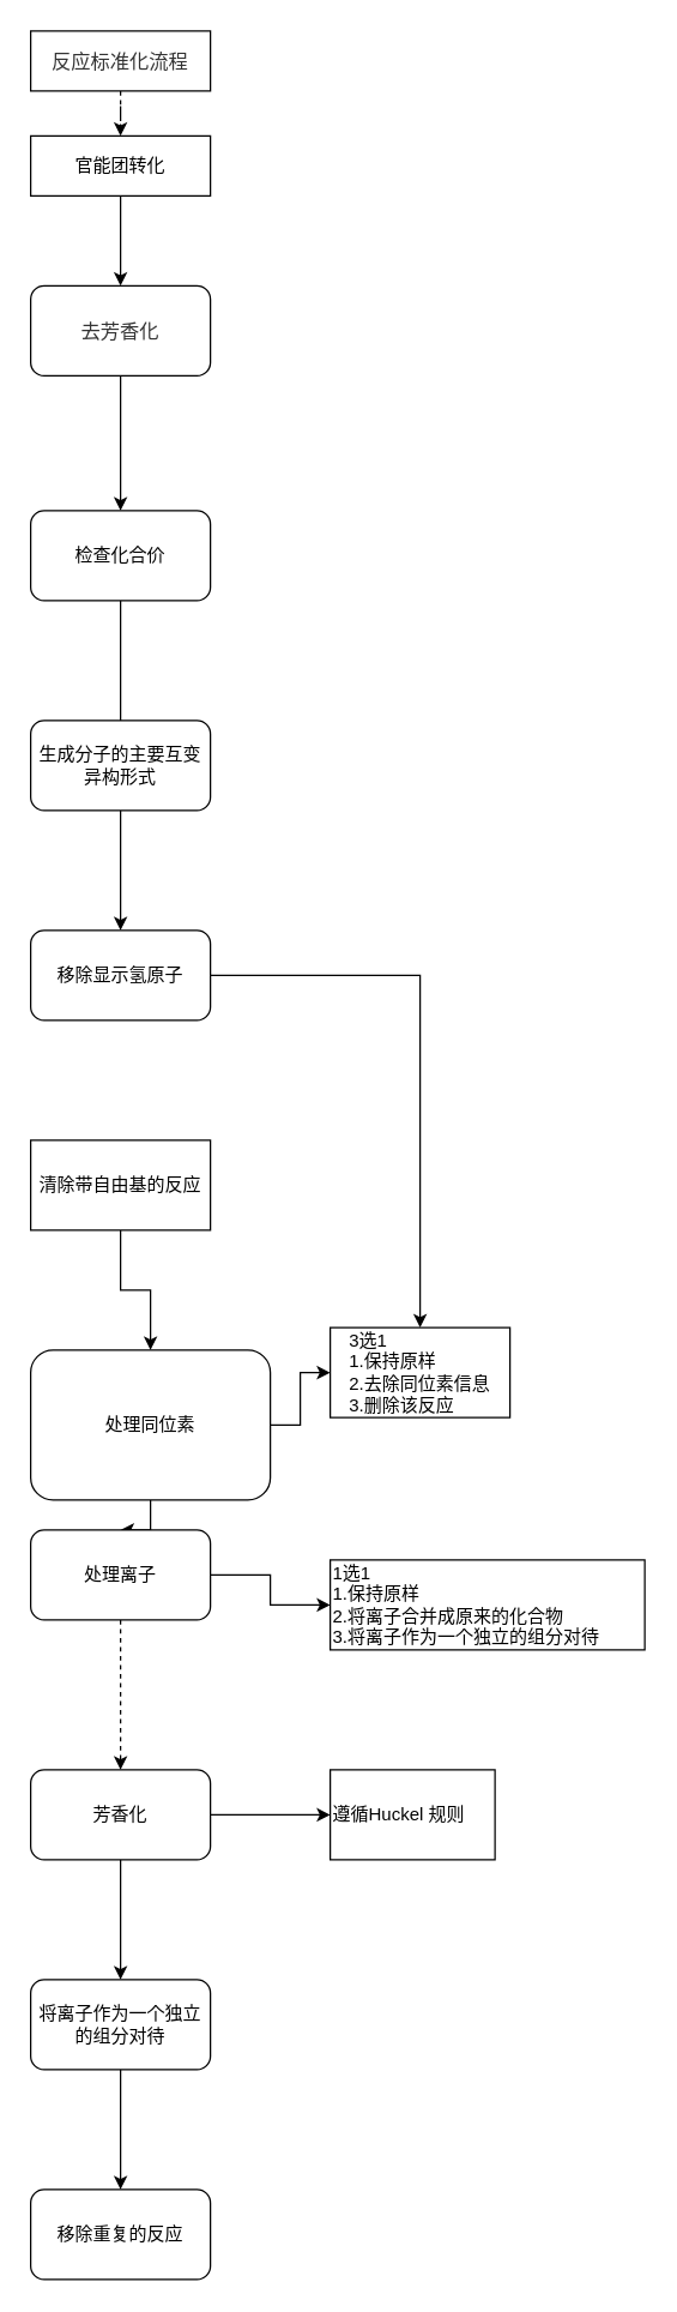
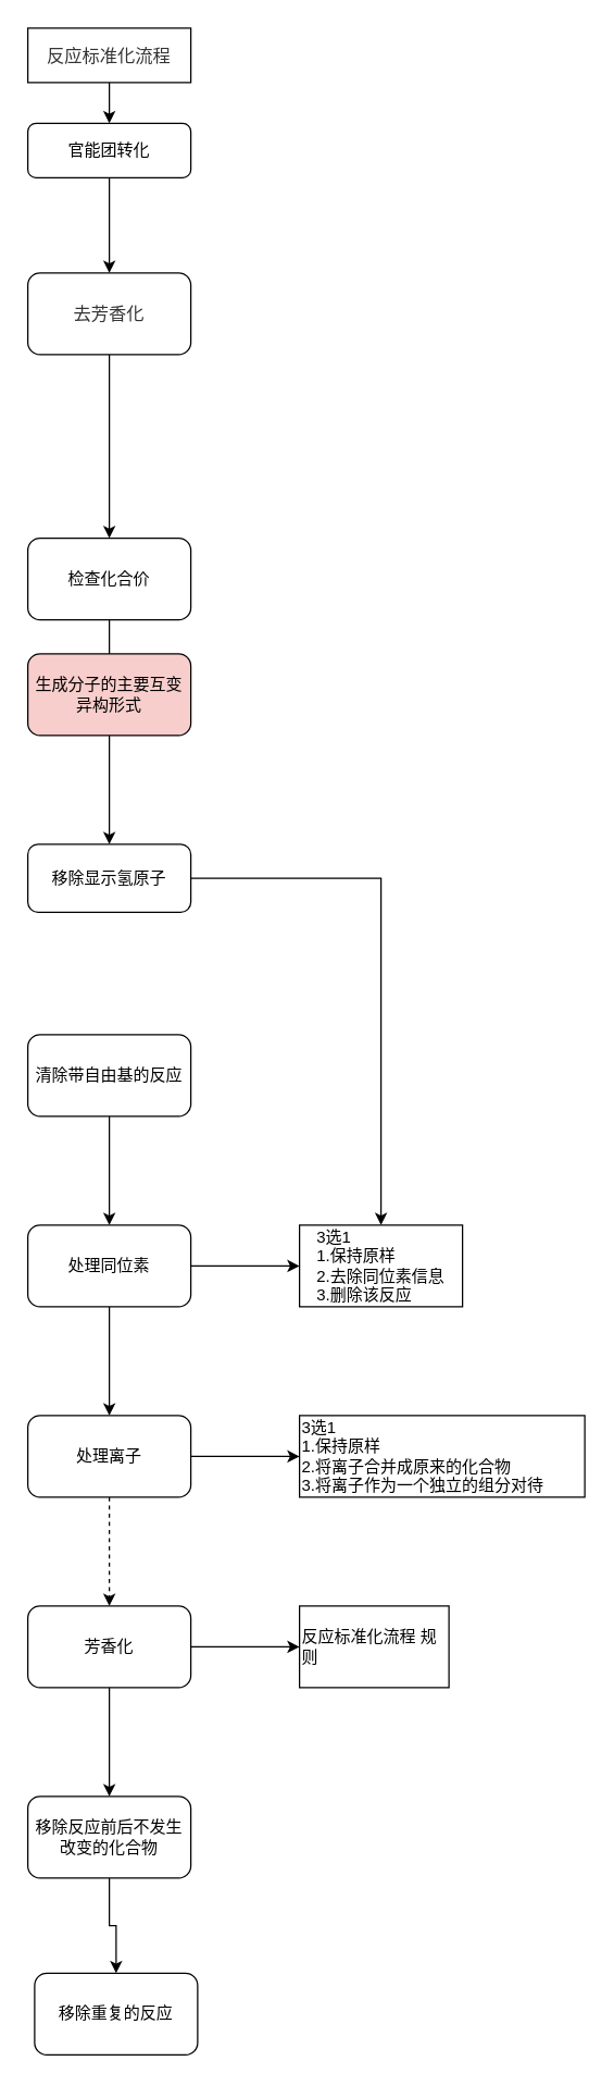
- <mxCell id="4" value="" style="edgeStyle=orthogonalEdgeStyle;rounded=0;orthogonalLoop=1;jettySize=auto;html=1;dashed=1;" parent="1" source="5" target="3" edge="1"><mxGeometry relative="1" as="geometry" /></mxCell>
+ <mxCell id="4" value="" style="edgeStyle=orthogonalEdgeStyle;rounded=0;orthogonalLoop=1;jettySize=auto;html=1;" parent="1" source="5" target="3" edge="1"><mxGeometry relative="1" as="geometry" /></mxCell>
- <mxCell id="3" value="官能团转化" style="whiteSpace=wrap;html=1;fontSize=12;glass=0;strokeWidth=1;shadow=0;rounded=0;" parent="1" vertex="1"><mxGeometry x="20" y="90" width="120" height="40" as="geometry" /></mxCell>
+ <mxCell id="3" value="官能团转化" style="rounded=1;whiteSpace=wrap;html=1;fontSize=12;glass=0;strokeWidth=1;shadow=0;" parent="1" vertex="1"><mxGeometry x="20" y="90" width="120" height="40" as="geometry" /></mxCell>
- <mxCell id="7" value="&lt;span style=&quot;color: rgb(51 , 51 , 51) ; font-family: &amp;#34;helvetica neue&amp;#34; , &amp;#34;helvetica&amp;#34; , &amp;#34;arial&amp;#34; , &amp;#34;hiragino sans gb&amp;#34; , &amp;#34;hiragino sans gb w3&amp;#34; , &amp;#34;microsoft yahei ui&amp;#34; , &amp;#34;microsoft yahei&amp;#34; , sans-serif ; font-size: 13px ; text-align: left&quot;&gt;去芳香化&lt;/span&gt;" style="whiteSpace=wrap;html=1;rounded=1;shadow=0;strokeWidth=1;glass=0;" parent="1" vertex="1"><mxGeometry x="20" y="190" width="120" height="60" as="geometry" /></mxCell>
+ <mxCell id="7" value="&lt;span style=&quot;color: rgb(51 , 51 , 51) ; font-family: &amp;#34;helvetica neue&amp;#34; , &amp;#34;helvetica&amp;#34; , &amp;#34;arial&amp;#34; , &amp;#34;hiragino sans gb&amp;#34; , &amp;#34;hiragino sans gb w3&amp;#34; , &amp;#34;microsoft yahei ui&amp;#34; , &amp;#34;microsoft yahei&amp;#34; , sans-serif ; font-size: 13px ; text-align: left&quot;&gt;去芳香化&lt;/span&gt;" style="whiteSpace=wrap;html=1;rounded=1;shadow=0;strokeWidth=1;glass=0;" parent="1" vertex="1"><mxGeometry x="20" y="200" width="120" height="60" as="geometry" /></mxCell>
- <mxCell id="9" value="检查化合价" style="whiteSpace=wrap;html=1;rounded=1;shadow=0;strokeWidth=1;glass=0;" parent="1" vertex="1"><mxGeometry x="20" y="340" width="120" height="60" as="geometry" /></mxCell>
+ <mxCell id="9" value="检查化合价" style="whiteSpace=wrap;html=1;rounded=1;shadow=0;strokeWidth=1;glass=0;" parent="1" vertex="1"><mxGeometry x="20" y="395" width="120" height="60" as="geometry" /></mxCell>
- <mxCell id="11" value="生成分子的主要互变异构形式" style="whiteSpace=wrap;html=1;rounded=1;shadow=0;strokeWidth=1;glass=0;" vertex="1" parent="1"><mxGeometry x="20" y="480" width="120" height="60" as="geometry" /></mxCell>
+ <mxCell id="11" value="生成分子的主要互变异构形式" style="whiteSpace=wrap;html=1;rounded=1;shadow=0;strokeWidth=1;glass=0;fillColor=#f8cecc;" vertex="1" parent="1"><mxGeometry x="20" y="480" width="120" height="60" as="geometry" /></mxCell>
- <mxCell id="13" value="移除显示氢原子" style="whiteSpace=wrap;html=1;rounded=1;shadow=0;strokeWidth=1;glass=0;" vertex="1" parent="1"><mxGeometry x="20" y="620" width="120" height="60" as="geometry" /></mxCell>
+ <mxCell id="13" value="移除显示氢原子" style="whiteSpace=wrap;html=1;rounded=1;shadow=0;strokeWidth=1;glass=0;" vertex="1" parent="1"><mxGeometry x="20" y="620" width="120" height="50" as="geometry" /></mxCell>
- <mxCell id="15" value="清除带自由基的反应" style="whiteSpace=wrap;html=1;shadow=0;strokeWidth=1;glass=0;rounded=0;" vertex="1" parent="1"><mxGeometry x="20" y="760" width="120" height="60" as="geometry" /></mxCell>
+ <mxCell id="15" value="清除带自由基的反应" style="whiteSpace=wrap;html=1;rounded=1;shadow=0;strokeWidth=1;glass=0;" vertex="1" parent="1"><mxGeometry x="20" y="760" width="120" height="60" as="geometry" /></mxCell>
- <mxCell id="19" value="&lt;div style=&quot;text-align: left&quot;&gt;&lt;span&gt;&lt;font style=&quot;font-size: 12px&quot;&gt;3选1&lt;/font&gt;&lt;/span&gt;&lt;/div&gt;&lt;div style=&quot;text-align: left&quot;&gt;&lt;span&gt;&lt;font style=&quot;font-size: 12px&quot;&gt;1.保持原样&lt;/font&gt;&lt;/span&gt;&lt;/div&gt;&lt;font style=&quot;font-size: 12px&quot;&gt;2.去除同位素信息&lt;br&gt;&lt;/font&gt;&lt;div style=&quot;text-align: left&quot;&gt;&lt;span&gt;&lt;font style=&quot;font-size: 12px&quot;&gt;3.删除该反应&lt;/font&gt;&lt;/span&gt;&lt;/div&gt;" style="whiteSpace=wrap;html=1;rounded=0;shadow=0;strokeWidth=1;glass=0;" vertex="1" parent="1"><mxGeometry x="220" y="885" width="120" height="60" as="geometry" /></mxCell>
+ <mxCell id="19" value="&lt;div style=&quot;text-align: left&quot;&gt;&lt;span&gt;&lt;font style=&quot;font-size: 12px&quot;&gt;3选1&lt;/font&gt;&lt;/span&gt;&lt;/div&gt;&lt;div style=&quot;text-align: left&quot;&gt;&lt;span&gt;&lt;font style=&quot;font-size: 12px&quot;&gt;1.保持原样&lt;/font&gt;&lt;/span&gt;&lt;/div&gt;&lt;font style=&quot;font-size: 12px&quot;&gt;2.去除同位素信息&lt;br&gt;&lt;/font&gt;&lt;div style=&quot;text-align: left&quot;&gt;&lt;span&gt;&lt;font style=&quot;font-size: 12px&quot;&gt;3.删除该反应&lt;/font&gt;&lt;/span&gt;&lt;/div&gt;" style="whiteSpace=wrap;html=1;rounded=0;shadow=0;strokeWidth=1;glass=0;" vertex="1" parent="1"><mxGeometry x="220" y="900" width="120" height="60" as="geometry" /></mxCell>
- <mxCell id="18" value="处理同位素" style="whiteSpace=wrap;html=1;rounded=1;shadow=0;strokeWidth=1;glass=0;" vertex="1" parent="1"><mxGeometry x="20" y="900" width="160" height="100" as="geometry" /></mxCell>
+ <mxCell id="18" value="处理同位素" style="whiteSpace=wrap;html=1;rounded=1;shadow=0;strokeWidth=1;glass=0;" vertex="1" parent="1"><mxGeometry x="20" y="900" width="120" height="60" as="geometry" /></mxCell>
- <mxCell id="22" value="处理离子" style="whiteSpace=wrap;html=1;rounded=1;shadow=0;strokeWidth=1;glass=0;" vertex="1" parent="1"><mxGeometry x="20" y="1020" width="120" height="60" as="geometry" /></mxCell>
+ <mxCell id="22" value="处理离子" style="whiteSpace=wrap;html=1;rounded=1;shadow=0;strokeWidth=1;glass=0;" vertex="1" parent="1"><mxGeometry x="20" y="1040" width="120" height="60" as="geometry" /></mxCell>
- <mxCell id="23" value="&lt;div&gt;1选1&lt;/div&gt;&lt;div&gt;1.保持原样&lt;/div&gt;2.将离子合并成原来的化合物&lt;br&gt;&lt;div&gt;3.将离子作为一个独立的组分对待&lt;/div&gt;" style="whiteSpace=wrap;html=1;rounded=0;shadow=0;strokeWidth=1;glass=0;align=left;" vertex="1" parent="1"><mxGeometry x="220" y="1040" width="210" height="60" as="geometry" /></mxCell>
+ <mxCell id="23" value="&lt;div&gt;3选1&lt;/div&gt;&lt;div&gt;1.保持原样&lt;/div&gt;2.将离子合并成原来的化合物&lt;br&gt;&lt;div&gt;3.将离子作为一个独立的组分对待&lt;/div&gt;" style="whiteSpace=wrap;html=1;rounded=0;shadow=0;strokeWidth=1;glass=0;align=left;" vertex="1" parent="1"><mxGeometry x="220" y="1040" width="210" height="60" as="geometry" /></mxCell>
- <mxCell id="27" value="&lt;div&gt;遵循Huckel 规则&lt;/div&gt;" style="whiteSpace=wrap;html=1;rounded=0;shadow=0;strokeWidth=1;glass=0;align=left;" vertex="1" parent="1"><mxGeometry x="220" y="1180" width="110" height="60" as="geometry" /></mxCell>
+ <mxCell id="27" value="&lt;div&gt;反应标准化流程 规则&lt;/div&gt;" style="whiteSpace=wrap;html=1;rounded=0;shadow=0;strokeWidth=1;glass=0;align=left;" vertex="1" parent="1"><mxGeometry x="220" y="1180" width="110" height="60" as="geometry" /></mxCell>
- <mxCell id="29" value="将离子作为一个独立的组分对待" style="whiteSpace=wrap;html=1;rounded=1;shadow=0;strokeWidth=1;glass=0;" vertex="1" parent="1"><mxGeometry x="20" y="1320" width="120" height="60" as="geometry" /></mxCell>
+ <mxCell id="29" value="移除反应前后不发生改变的化合物" style="whiteSpace=wrap;html=1;rounded=1;shadow=0;strokeWidth=1;glass=0;" vertex="1" parent="1"><mxGeometry x="20" y="1320" width="120" height="60" as="geometry" /></mxCell>
- <mxCell id="30" value="移除重复的反应" style="whiteSpace=wrap;html=1;rounded=1;shadow=0;strokeWidth=1;glass=0;" vertex="1" parent="1"><mxGeometry x="20" y="1460" width="120" height="60" as="geometry" /></mxCell>
+ <mxCell id="30" value="移除重复的反应" style="whiteSpace=wrap;html=1;rounded=1;shadow=0;strokeWidth=1;glass=0;" vertex="1" parent="1"><mxGeometry x="25" y="1450" width="120" height="60" as="geometry" /></mxCell>
